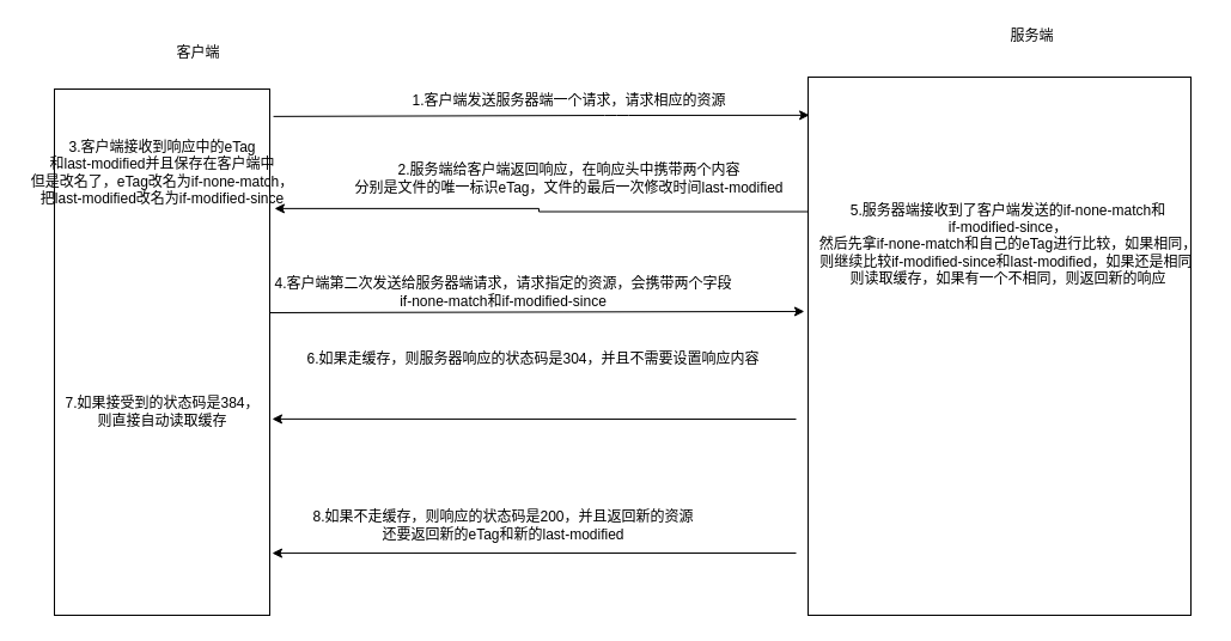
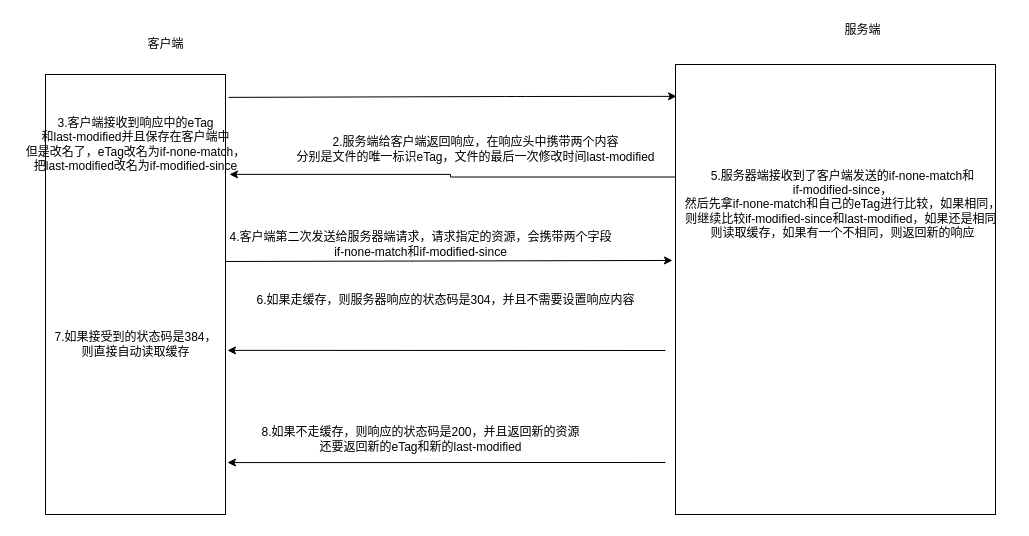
- <mxCell id="8" value="1.客户端发送服务器端一个请求，请求相应的资源" style="text;html=1;align=center;verticalAlign=middle;resizable=0;points=[];autosize=1;" vertex="1" parent="1"><mxGeometry x="335" y="74" width="280" height="20" as="geometry" /></mxCell>
